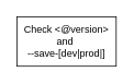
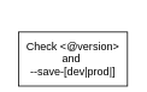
- <mxCell id="2" value="Check &amp;lt;@version&amp;gt; and&amp;nbsp;&lt;div&gt;--save-[dev|prod|]&lt;/div&gt;" style="rounded=0;whiteSpace=wrap;html=1;" vertex="1" parent="1"><mxGeometry x="20" y="20" width="120" height="60" as="geometry" /></mxCell>
+ <mxCell id="2" value="Check &amp;lt;@version&amp;gt; and&amp;nbsp;&lt;div&gt;--save-[dev|prod|]&lt;/div&gt;" style="rounded=0;whiteSpace=wrap;html=1;" vertex="1" parent="1"><mxGeometry x="20" y="35" width="120" height="60" as="geometry" /></mxCell>
